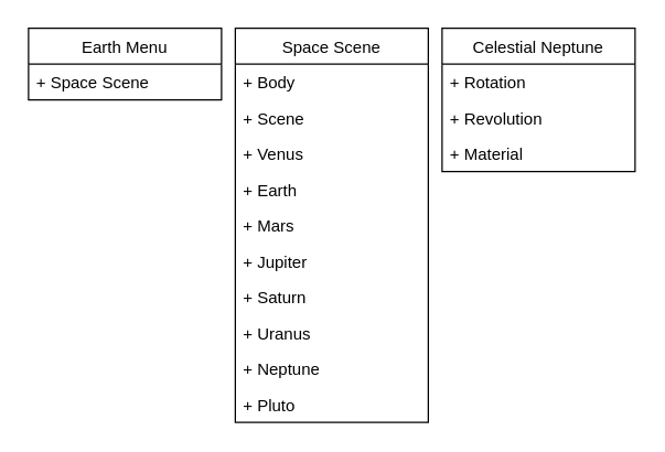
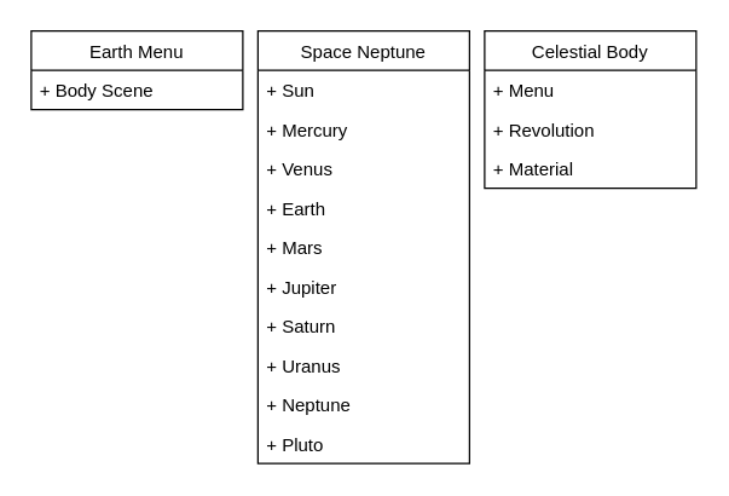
- <mxCell id="4" value="Space Scene" style="swimlane;fontStyle=0;childLayout=stackLayout;horizontal=1;startSize=26;fillColor=none;horizontalStack=0;resizeParent=1;resizeParentMax=0;resizeLast=0;collapsible=1;marginBottom=0;" vertex="1" parent="1"><mxGeometry x="170" y="20" width="140" height="286" as="geometry" /></mxCell>
+ <mxCell id="4" value="Space Neptune" style="swimlane;fontStyle=0;childLayout=stackLayout;horizontal=1;startSize=26;fillColor=none;horizontalStack=0;resizeParent=1;resizeParentMax=0;resizeLast=0;collapsible=1;marginBottom=0;" vertex="1" parent="1"><mxGeometry x="170" y="20" width="140" height="286" as="geometry" /></mxCell>
- <mxCell id="15" value="Celestial Neptune" style="swimlane;fontStyle=0;childLayout=stackLayout;horizontal=1;startSize=26;fillColor=none;horizontalStack=0;resizeParent=1;resizeParentMax=0;resizeLast=0;collapsible=1;marginBottom=0;" vertex="1" parent="1"><mxGeometry x="320" y="20" width="140" height="104" as="geometry" /></mxCell>
+ <mxCell id="15" value="Celestial Body" style="swimlane;fontStyle=0;childLayout=stackLayout;horizontal=1;startSize=26;fillColor=none;horizontalStack=0;resizeParent=1;resizeParentMax=0;resizeLast=0;collapsible=1;marginBottom=0;" vertex="1" parent="1"><mxGeometry x="320" y="20" width="140" height="104" as="geometry" /></mxCell>
- <mxCell id="3" value="+ Space Scene" style="text;strokeColor=none;fillColor=none;align=left;verticalAlign=top;spacingLeft=4;spacingRight=4;overflow=hidden;rotatable=0;points=[[0,0.5],[1,0.5]];portConstraint=eastwest;" vertex="1" parent="2"><mxGeometry y="26" width="140" height="26" as="geometry" /></mxCell>
+ <mxCell id="3" value="+ Body Scene" style="text;strokeColor=none;fillColor=none;align=left;verticalAlign=top;spacingLeft=4;spacingRight=4;overflow=hidden;rotatable=0;points=[[0,0.5],[1,0.5]];portConstraint=eastwest;" vertex="1" parent="2"><mxGeometry y="26" width="140" height="26" as="geometry" /></mxCell>
- <mxCell id="5" value="+ Body" style="text;strokeColor=none;fillColor=none;align=left;verticalAlign=top;spacingLeft=4;spacingRight=4;overflow=hidden;rotatable=0;points=[[0,0.5],[1,0.5]];portConstraint=eastwest;" vertex="1" parent="4"><mxGeometry y="26" width="140" height="26" as="geometry" /></mxCell>
+ <mxCell id="5" value="+ Sun" style="text;strokeColor=none;fillColor=none;align=left;verticalAlign=top;spacingLeft=4;spacingRight=4;overflow=hidden;rotatable=0;points=[[0,0.5],[1,0.5]];portConstraint=eastwest;" vertex="1" parent="4"><mxGeometry y="26" width="140" height="26" as="geometry" /></mxCell>
- <mxCell id="16" value="+ Rotation" style="text;strokeColor=none;fillColor=none;align=left;verticalAlign=top;spacingLeft=4;spacingRight=4;overflow=hidden;rotatable=0;points=[[0,0.5],[1,0.5]];portConstraint=eastwest;" vertex="1" parent="15"><mxGeometry y="26" width="140" height="26" as="geometry" /></mxCell>
+ <mxCell id="16" value="+ Menu" style="text;strokeColor=none;fillColor=none;align=left;verticalAlign=top;spacingLeft=4;spacingRight=4;overflow=hidden;rotatable=0;points=[[0,0.5],[1,0.5]];portConstraint=eastwest;" vertex="1" parent="15"><mxGeometry y="26" width="140" height="26" as="geometry" /></mxCell>
- <mxCell id="6" value="+ Scene" style="text;strokeColor=none;fillColor=none;align=left;verticalAlign=top;spacingLeft=4;spacingRight=4;overflow=hidden;rotatable=0;points=[[0,0.5],[1,0.5]];portConstraint=eastwest;" vertex="1" parent="4"><mxGeometry y="52" width="140" height="26" as="geometry" /></mxCell>
+ <mxCell id="6" value="+ Mercury" style="text;strokeColor=none;fillColor=none;align=left;verticalAlign=top;spacingLeft=4;spacingRight=4;overflow=hidden;rotatable=0;points=[[0,0.5],[1,0.5]];portConstraint=eastwest;" vertex="1" parent="4"><mxGeometry y="52" width="140" height="26" as="geometry" /></mxCell>
